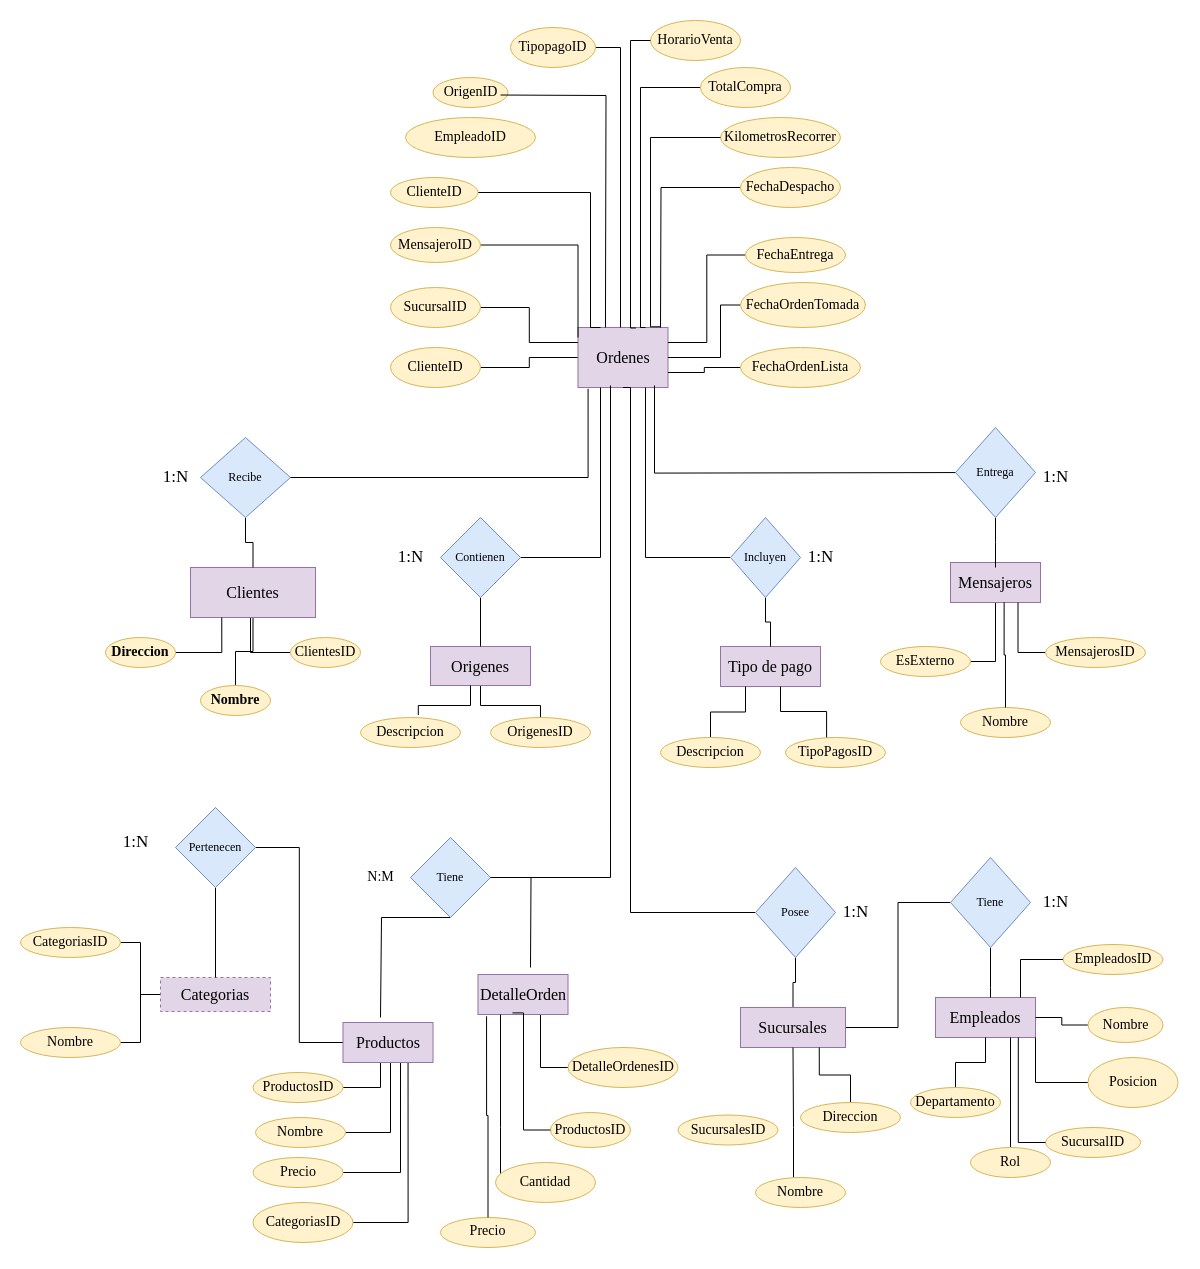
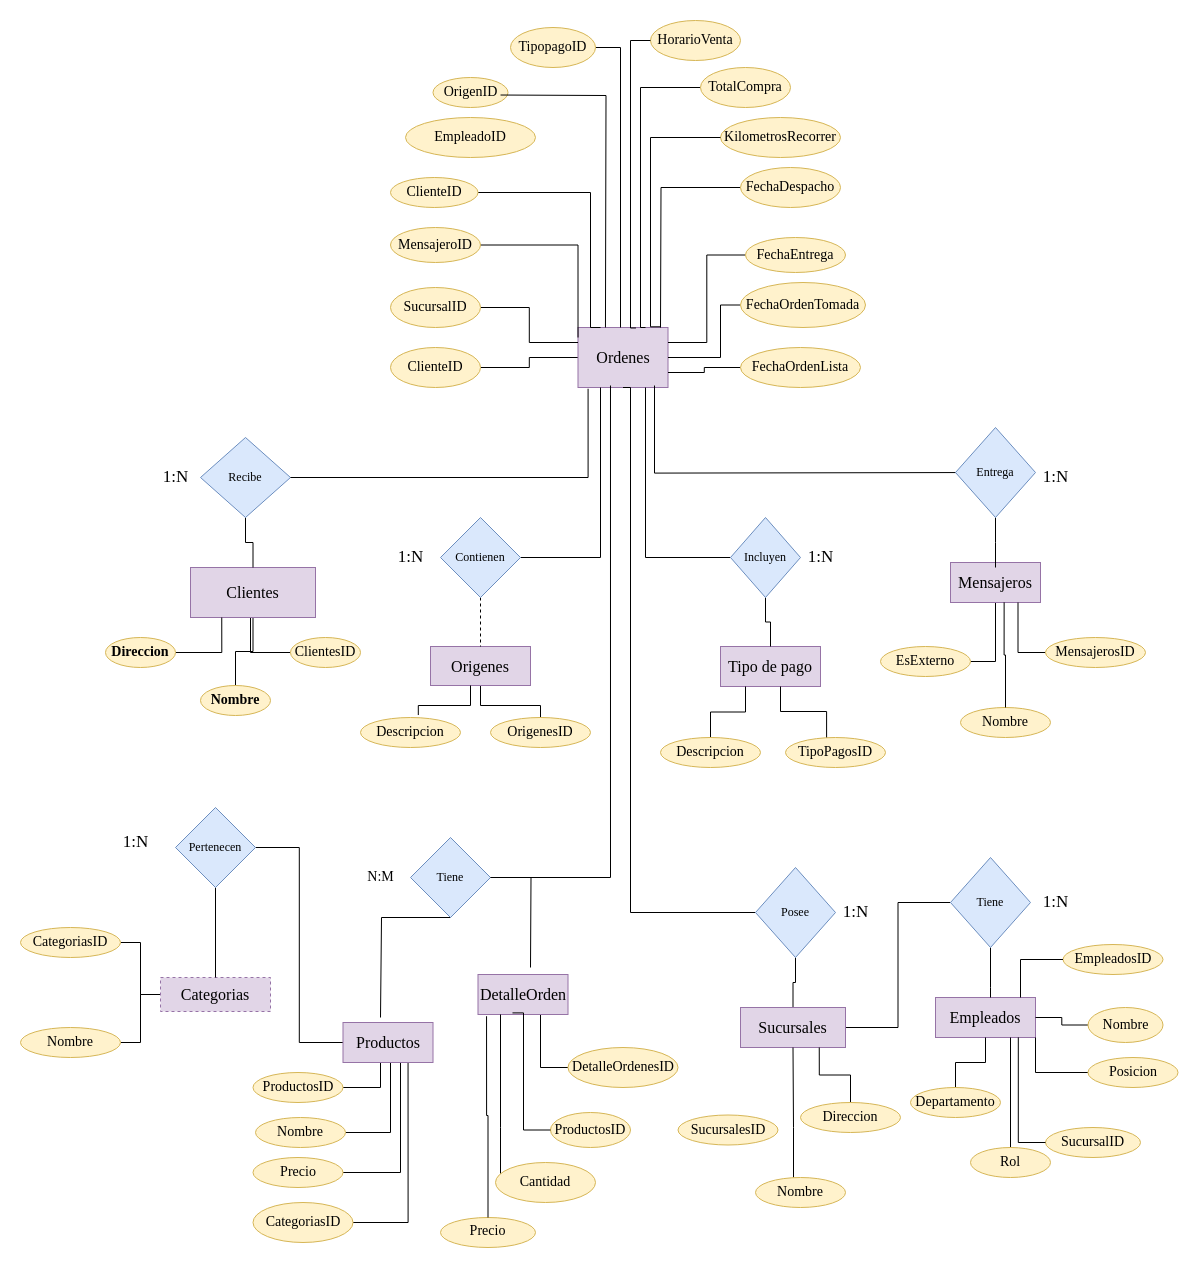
- <mxCell id="40" style="edgeStyle=orthogonalEdgeStyle;rounded=0;hachureGap=4;orthogonalLoop=1;jettySize=auto;html=1;entryX=0.5;entryY=0;entryDx=0;entryDy=0;fontFamily=Architects Daughter;fontSource=https%3A%2F%2Ffonts.googleapis.com%2Fcss%3Ffamily%3DArchitects%2BDaughter;endArrow=none;endFill=0;" edge="1" parent="1" source="42" target="20"><mxGeometry relative="1" as="geometry" /></mxCell>
+ <mxCell id="40" style="edgeStyle=orthogonalEdgeStyle;rounded=0;hachureGap=4;orthogonalLoop=1;jettySize=auto;html=1;entryX=0.5;entryY=0;entryDx=0;entryDy=0;fontFamily=Architects Daughter;fontSource=https%3A%2F%2Ffonts.googleapis.com%2Fcss%3Ffamily%3DArchitects%2BDaughter;endArrow=none;endFill=0;dashed=1;" edge="1" parent="1" source="42" target="20"><mxGeometry relative="1" as="geometry" /></mxCell>
- <mxCell id="72" value="&lt;div&gt;&lt;font style=&quot;font-size: 14px;&quot; face=&quot;Times New Roman&quot;&gt;Posicion&lt;/font&gt;&lt;/div&gt;" style="ellipse;whiteSpace=wrap;html=1;hachureGap=4;fontFamily=Architects Daughter;fontSource=https%3A%2F%2Ffonts.googleapis.com%2Fcss%3Ffamily%3DArchitects%2BDaughter;fillColor=#fff2cc;strokeColor=#d6b656;" vertex="1" parent="1"><mxGeometry x="1087.5" y="1057" width="90" height="50" as="geometry" /></mxCell>
+ <mxCell id="72" value="&lt;div&gt;&lt;font style=&quot;font-size: 14px;&quot; face=&quot;Times New Roman&quot;&gt;Posicion&lt;/font&gt;&lt;/div&gt;" style="ellipse;whiteSpace=wrap;html=1;hachureGap=4;fontFamily=Architects Daughter;fontSource=https%3A%2F%2Ffonts.googleapis.com%2Fcss%3Ffamily%3DArchitects%2BDaughter;fillColor=#fff2cc;strokeColor=#d6b656;" vertex="1" parent="1"><mxGeometry x="1087.5" y="1057" width="90" height="30" as="geometry" /></mxCell>
